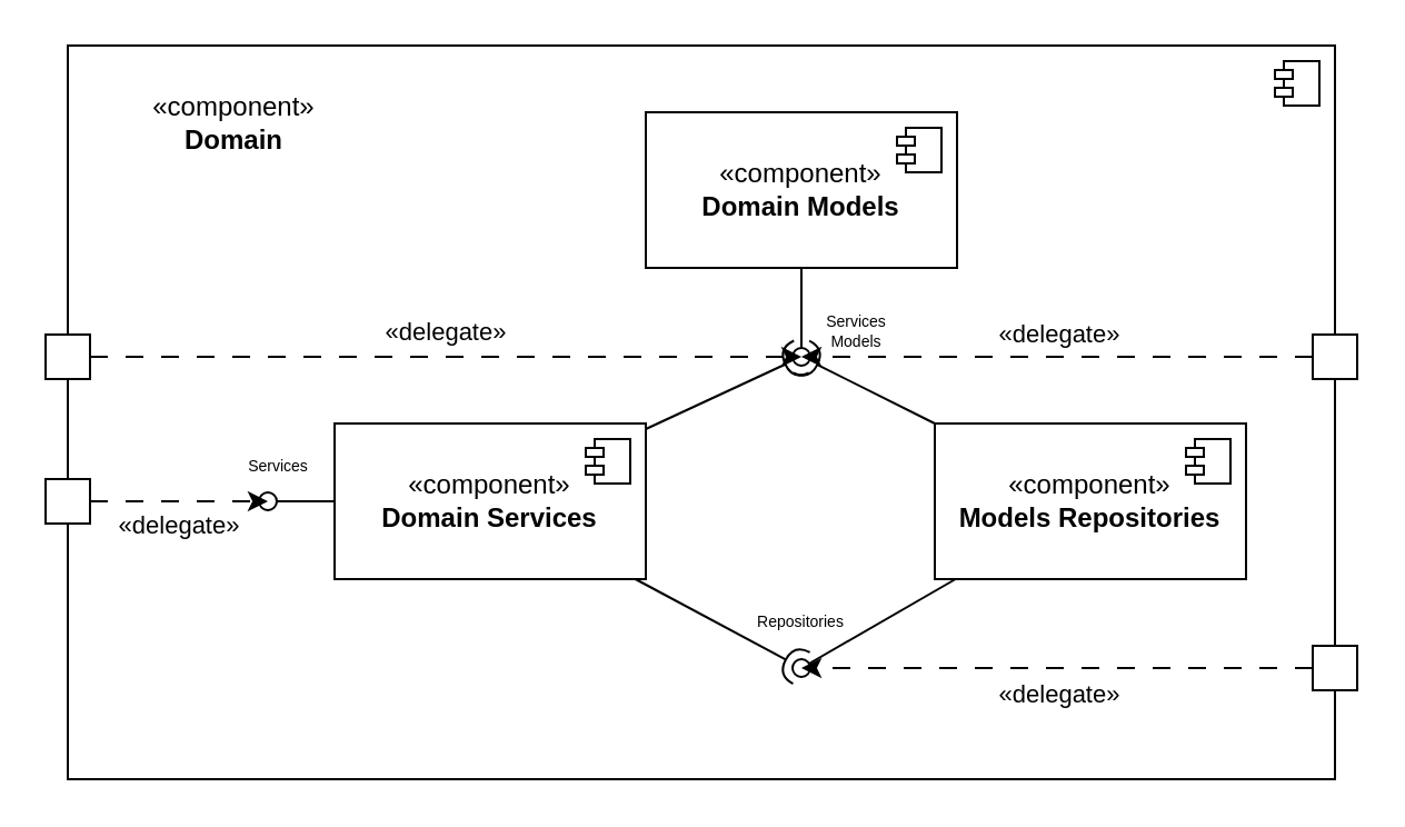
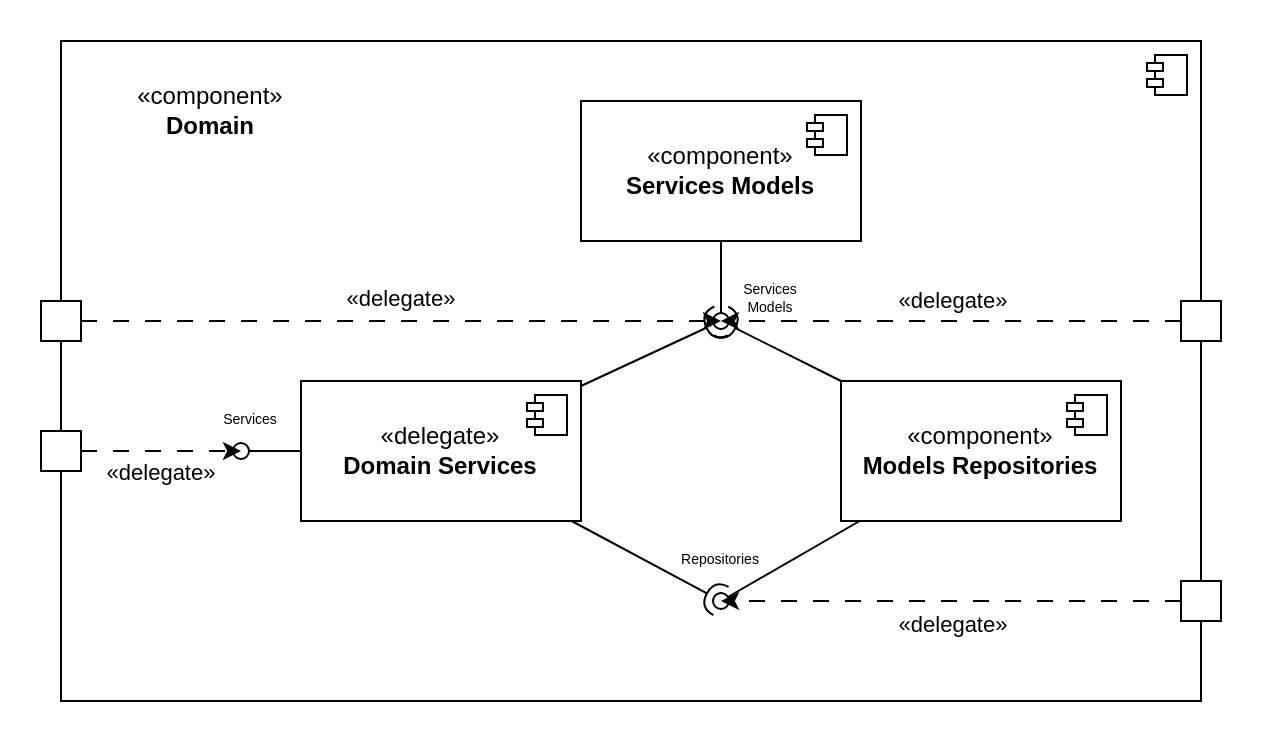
- <mxCell id="4" value="«component»&lt;br&gt;&lt;b&gt;Domain Models&lt;/b&gt;" style="html=1;dropTarget=0;whiteSpace=wrap;" vertex="1" parent="1"><mxGeometry x="290" y="50" width="140" height="70" as="geometry" /></mxCell>
+ <mxCell id="4" value="«component»&lt;br&gt;&lt;b&gt;Services Models&lt;/b&gt;" style="html=1;dropTarget=0;whiteSpace=wrap;" vertex="1" parent="1"><mxGeometry x="290" y="50" width="140" height="70" as="geometry" /></mxCell>
- <mxCell id="8" value="&lt;div&gt;«component»&lt;b&gt;&lt;br&gt;&lt;/b&gt;&lt;/div&gt;&lt;div&gt;&lt;b&gt;Domain Services&lt;/b&gt;&lt;/div&gt;" style="html=1;dropTarget=0;whiteSpace=wrap;" vertex="1" parent="1"><mxGeometry x="150" y="190" width="140" height="70" as="geometry" /></mxCell>
+ <mxCell id="8" value="&lt;div&gt;«delegate»&lt;b&gt;&lt;br&gt;&lt;/b&gt;&lt;/div&gt;&lt;div&gt;&lt;b&gt;Domain Services&lt;/b&gt;&lt;/div&gt;" style="html=1;dropTarget=0;whiteSpace=wrap;" vertex="1" parent="1"><mxGeometry x="150" y="190" width="140" height="70" as="geometry" /></mxCell>
